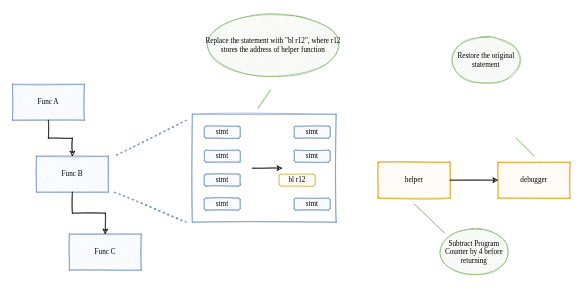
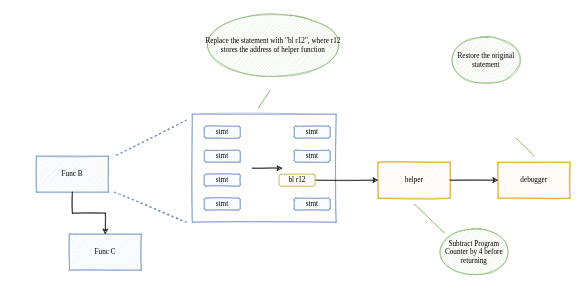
- <mxCell id="3" value="Func A" style="rounded=0;whiteSpace=wrap;html=1;sketch=1;fontFamily=Comic Sans MS;fillColor=#dae8fc;strokeColor=#6c8ebf;" vertex="1" parent="1"><mxGeometry x="20" y="140" width="120" height="60" as="geometry" /></mxCell>
- <mxCell id="6" value="" style="endArrow=classic;html=1;rounded=0;sketch=1;fontFamily=Comic Sans MS;exitX=0.5;exitY=1;exitDx=0;exitDy=0;entryX=0.5;entryY=0;entryDx=0;entryDy=0;edgeStyle=orthogonalEdgeStyle;" edge="1" parent="1" source="3" target="4"><mxGeometry width="50" height="50" relative="1" as="geometry"><mxPoint x="80" y="210" as="sourcePoint" /><mxPoint x="200" y="330" as="targetPoint" /></mxGeometry></mxCell>
+ <mxCell id="8" value="" style="endArrow=classic;html=1;rounded=0;sketch=1;fontFamily=Comic Sans MS;exitX=1;exitY=0.5;exitDx=0;exitDy=0;" edge="1" parent="1" source="22" target="9"><mxGeometry width="50" height="50" relative="1" as="geometry"><mxPoint x="503" y="290" as="sourcePoint" /><mxPoint x="563" y="290" as="targetPoint" /></mxGeometry></mxCell>
